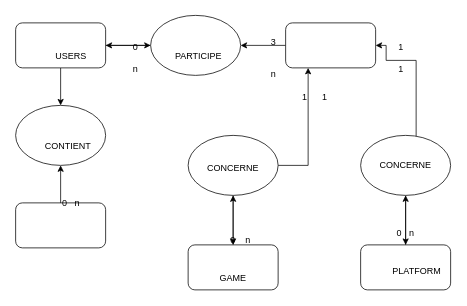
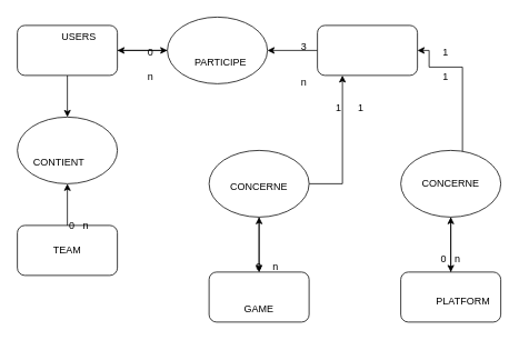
- <mxCell id="22" value="USERS" style="text;html=1;strokeColor=none;fillColor=none;align=center;verticalAlign=middle;whiteSpace=wrap;rounded=0;" parent="1" vertex="1"><mxGeometry x="74" y="64" width="40" height="20" as="geometry" /></mxCell>
+ <mxCell id="22" value="USERS" style="text;html=1;strokeColor=none;fillColor=none;align=center;verticalAlign=middle;whiteSpace=wrap;rounded=0;" parent="1" vertex="1"><mxGeometry x="74" y="34" width="40" height="20" as="geometry" /></mxCell>
- <mxCell id="23" value="CONTIENT" style="text;html=1;strokeColor=none;fillColor=none;align=center;verticalAlign=middle;whiteSpace=wrap;rounded=0;" parent="1" vertex="1"><mxGeometry x="70" y="184" width="40" height="20" as="geometry" /></mxCell>
+ <mxCell id="23" value="CONTIENT" style="text;html=1;strokeColor=none;fillColor=none;align=center;verticalAlign=middle;whiteSpace=wrap;rounded=0;" parent="1" vertex="1"><mxGeometry x="50" y="184" width="40" height="20" as="geometry" /></mxCell>
+ <mxCell id="24" value="TEAM" style="text;html=1;strokeColor=none;fillColor=none;align=center;verticalAlign=middle;whiteSpace=wrap;rounded=0;" parent="1" vertex="1"><mxGeometry x="60" y="290" width="40" height="20" as="geometry" /></mxCell>
